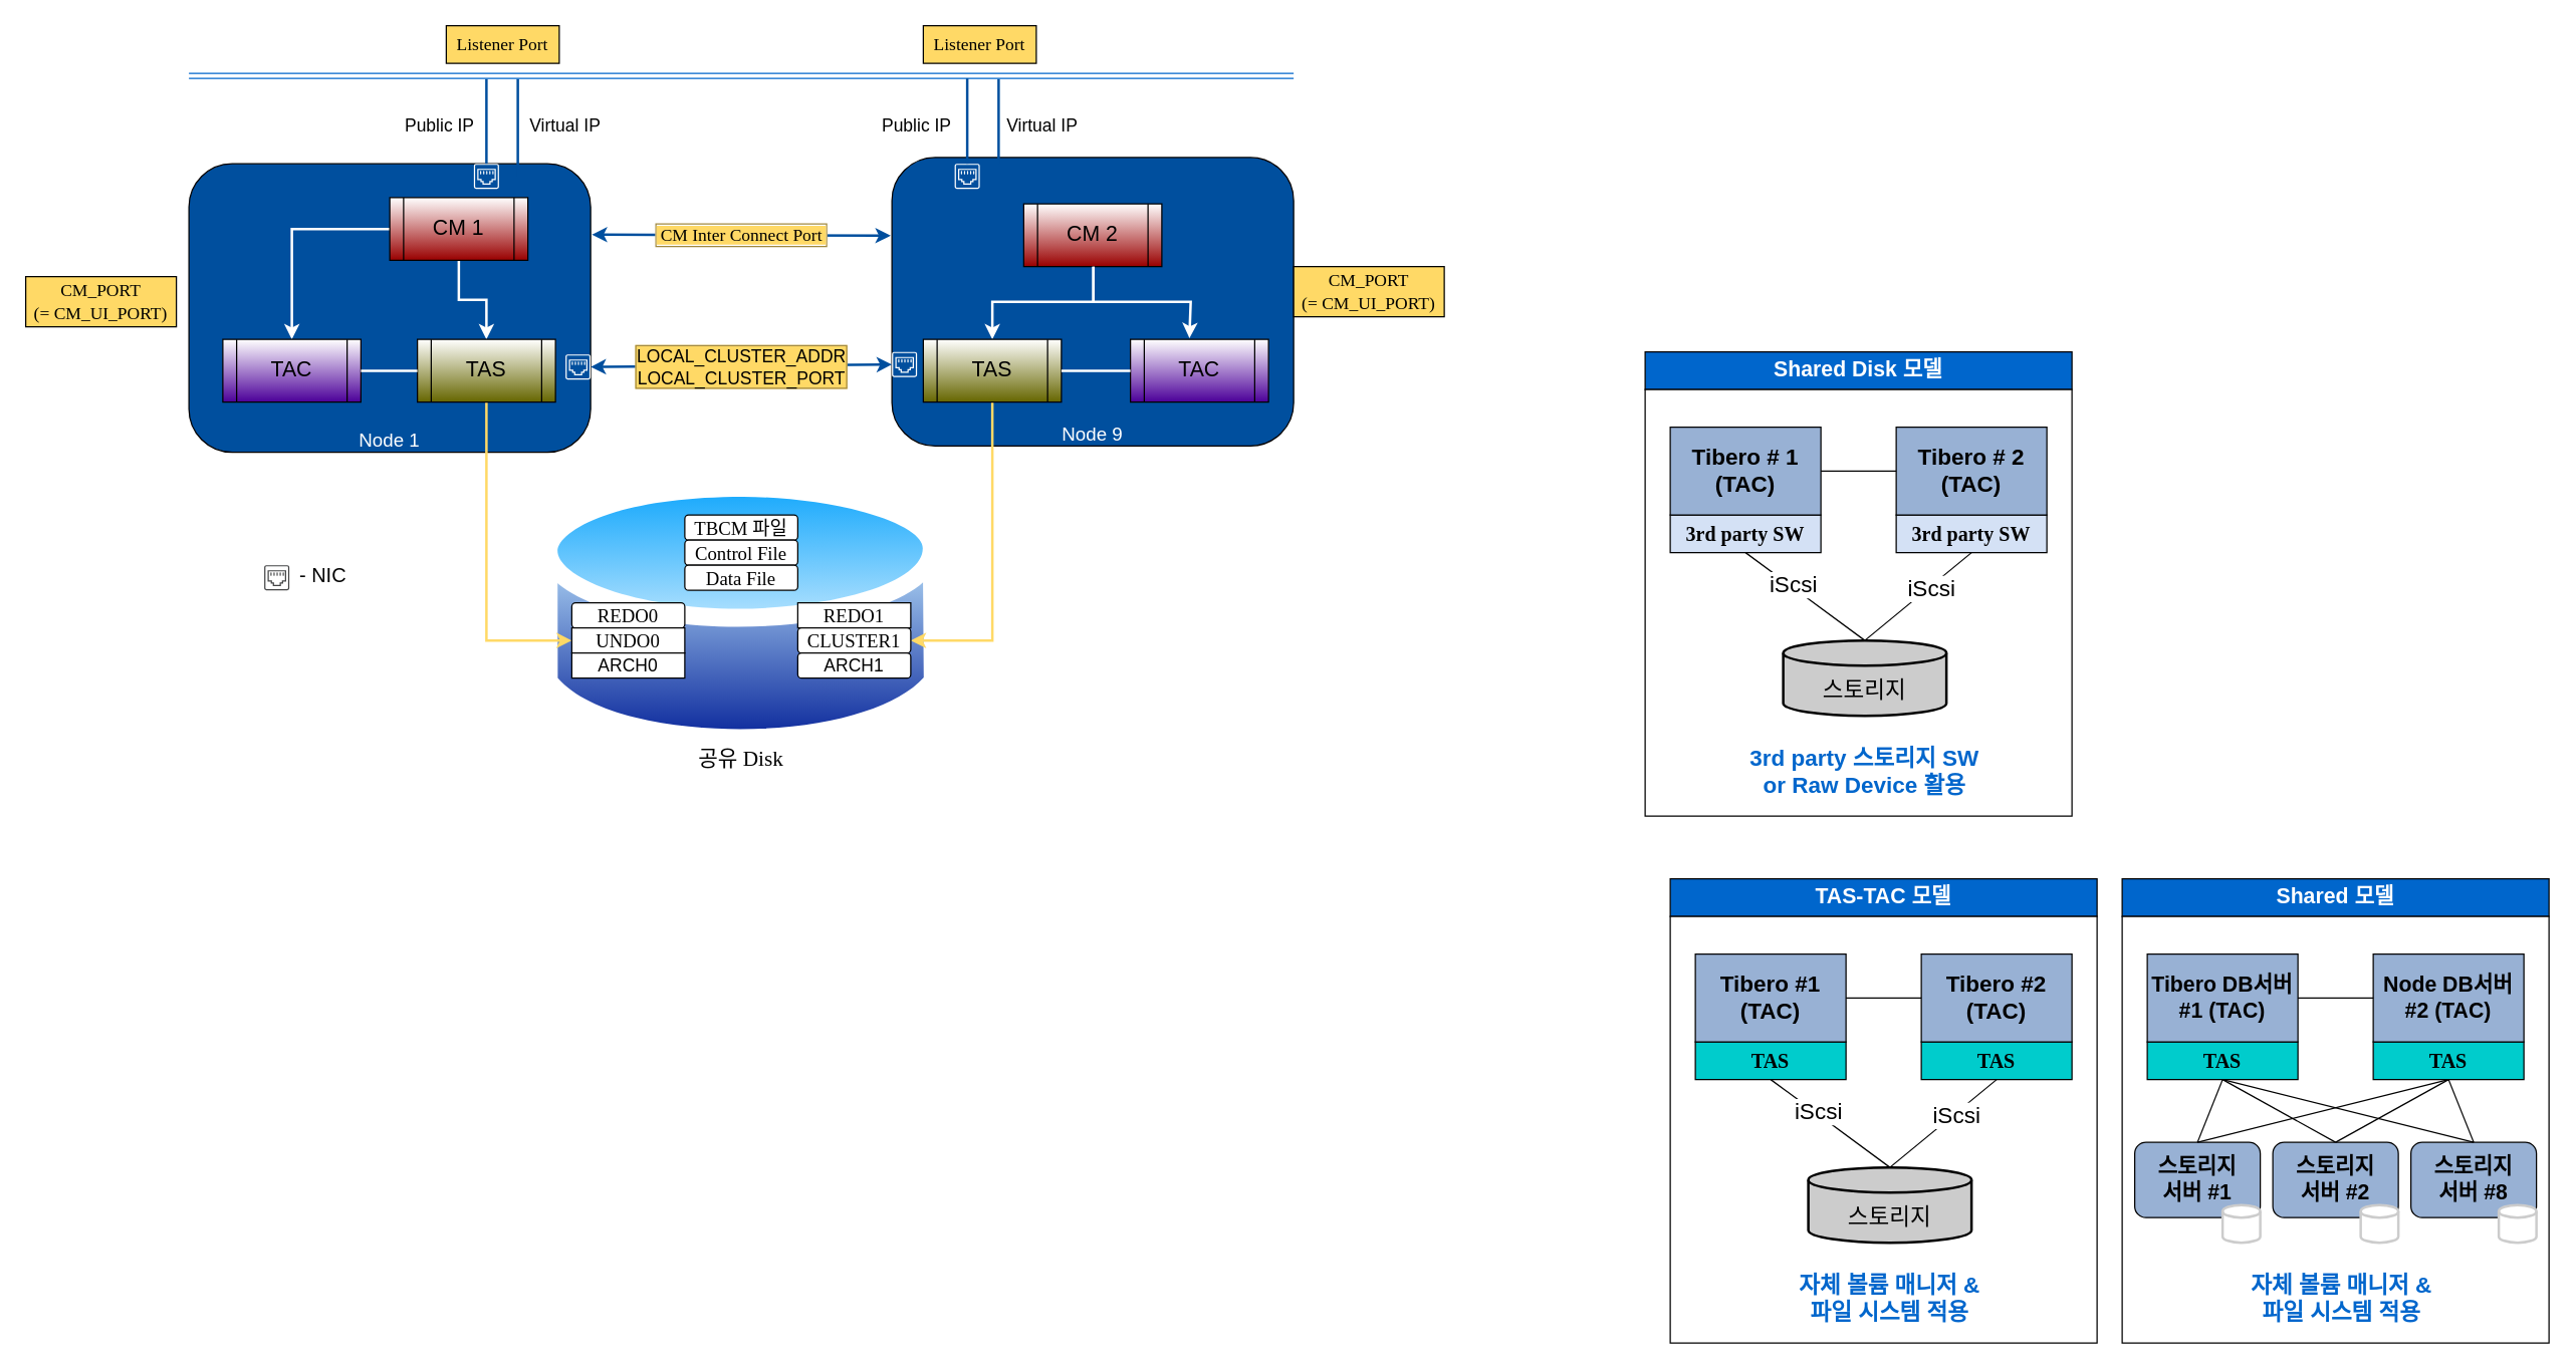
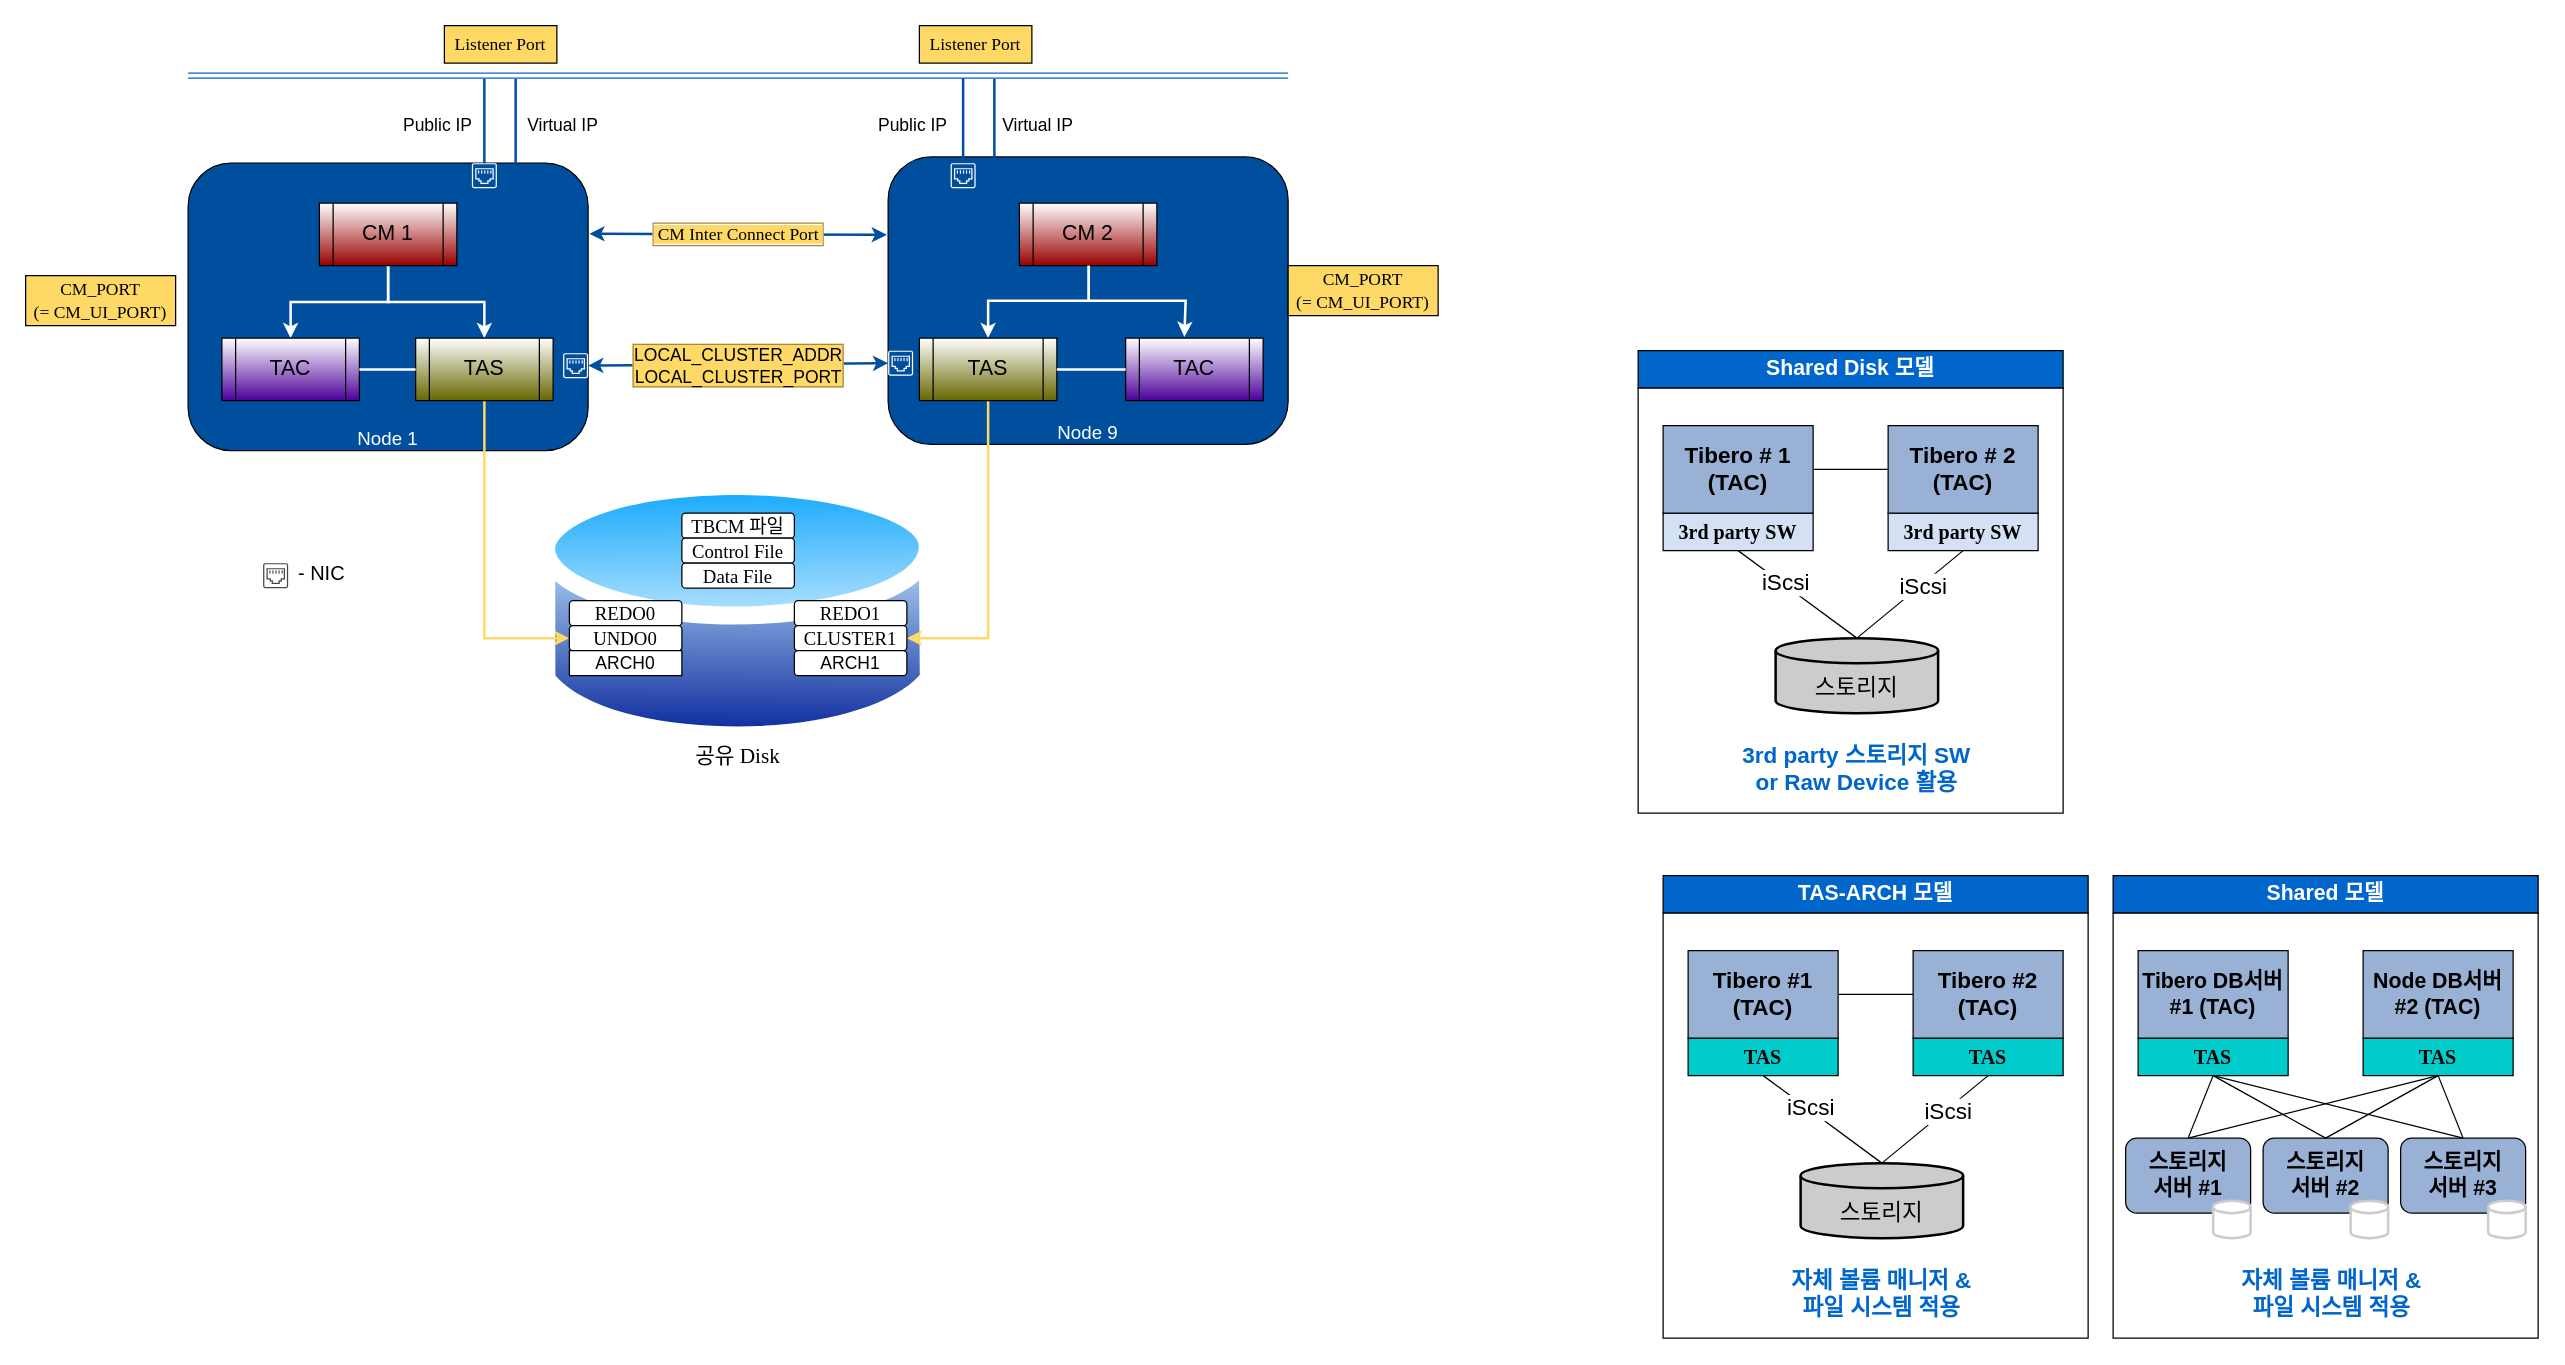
- <mxCell id="10" value="&lt;font style=&quot;font-size: 17px;&quot;&gt;CM 1&lt;/font&gt;" style="shape=process;whiteSpace=wrap;html=1;backgroundOutline=1;gradientColor=#990000;" parent="1" vertex="1"><mxGeometry x="310" y="157" width="110" height="50" as="geometry" /></mxCell>
+ <mxCell id="10" value="&lt;font style=&quot;font-size: 17px;&quot;&gt;CM 1&lt;/font&gt;" style="shape=process;whiteSpace=wrap;html=1;backgroundOutline=1;gradientColor=#990000;" parent="1" vertex="1"><mxGeometry x="255" y="162" width="110" height="50" as="geometry" /></mxCell>
- <mxCell id="34" value="&lt;font style=&quot;font-size: 15px;&quot;&gt;REDO1&lt;/font&gt;" style="whiteSpace=wrap;html=1;labelBackgroundColor=none;labelBorderColor=none;strokeColor=default;fontFamily=Tahoma;fontSize=15;fillColor=default;gradientColor=none;rounded=0;" parent="33" vertex="1"><mxGeometry width="90" height="20" as="geometry" /></mxCell>
+ <mxCell id="34" value="&lt;font style=&quot;font-size: 15px;&quot;&gt;REDO1&lt;/font&gt;" style="rounded=1;whiteSpace=wrap;html=1;labelBackgroundColor=none;labelBorderColor=none;strokeColor=default;fontFamily=Tahoma;fontSize=15;fillColor=default;gradientColor=none;" parent="33" vertex="1"><mxGeometry width="90" height="20" as="geometry" /></mxCell>
- <mxCell id="32" value="UNDO0" style="whiteSpace=wrap;html=1;labelBackgroundColor=none;labelBorderColor=none;strokeColor=default;fontFamily=Tahoma;fontSize=15;fillColor=default;gradientColor=none;movable=1;resizable=1;rotatable=1;deletable=1;editable=1;connectable=1;rounded=0;" parent="30" vertex="1"><mxGeometry y="20" width="90" height="20" as="geometry" /></mxCell>
+ <mxCell id="32" value="UNDO0" style="rounded=1;whiteSpace=wrap;html=1;labelBackgroundColor=none;labelBorderColor=none;strokeColor=default;fontFamily=Tahoma;fontSize=15;fillColor=default;gradientColor=none;movable=1;resizable=1;rotatable=1;deletable=1;editable=1;connectable=1;" parent="30" vertex="1"><mxGeometry y="20" width="90" height="20" as="geometry" /></mxCell>
- <mxCell id="82" value="TAS-TAC 모델" style="text;html=1;strokeColor=none;fillColor=none;align=center;verticalAlign=middle;whiteSpace=wrap;rounded=0;fontSize=17;fontStyle=1;labelBackgroundColor=none;fontColor=#FFFFFF;" vertex="1" parent="80"><mxGeometry x="100" width="140" height="30" as="geometry" /></mxCell>
+ <mxCell id="82" value="TAS-ARCH 모델" style="text;html=1;strokeColor=none;fillColor=none;align=center;verticalAlign=middle;whiteSpace=wrap;rounded=0;fontSize=17;fontStyle=1;labelBackgroundColor=none;fontColor=#FFFFFF;" vertex="1" parent="80"><mxGeometry x="100" width="140" height="30" as="geometry" /></mxCell>
- <mxCell id="117" value="" style="endArrow=none;html=1;rounded=0;fontSize=18;entryX=0;entryY=0.5;entryDx=0;entryDy=0;exitX=1;exitY=0.5;exitDx=0;exitDy=0;" edge="1" parent="103" source="110" target="115"><mxGeometry width="50" height="50" relative="1" as="geometry"><mxPoint x="140" y="110" as="sourcePoint" /><mxPoint x="190" y="60" as="targetPoint" /></mxGeometry></mxCell>
- <mxCell id="121" value="스토리지&lt;br&gt;서버 #8" style="rounded=1;whiteSpace=wrap;html=1;labelBackgroundColor=none;fontSize=17;fontColor=#000000;fillColor=#98B1D4;fontStyle=1" vertex="1" parent="103"><mxGeometry x="230" y="210" width="100" height="60" as="geometry" /></mxCell>
+ <mxCell id="121" value="스토리지&lt;br&gt;서버 #3" style="rounded=1;whiteSpace=wrap;html=1;labelBackgroundColor=none;fontSize=17;fontColor=#000000;fillColor=#98B1D4;fontStyle=1" vertex="1" parent="103"><mxGeometry x="230" y="210" width="100" height="60" as="geometry" /></mxCell>
